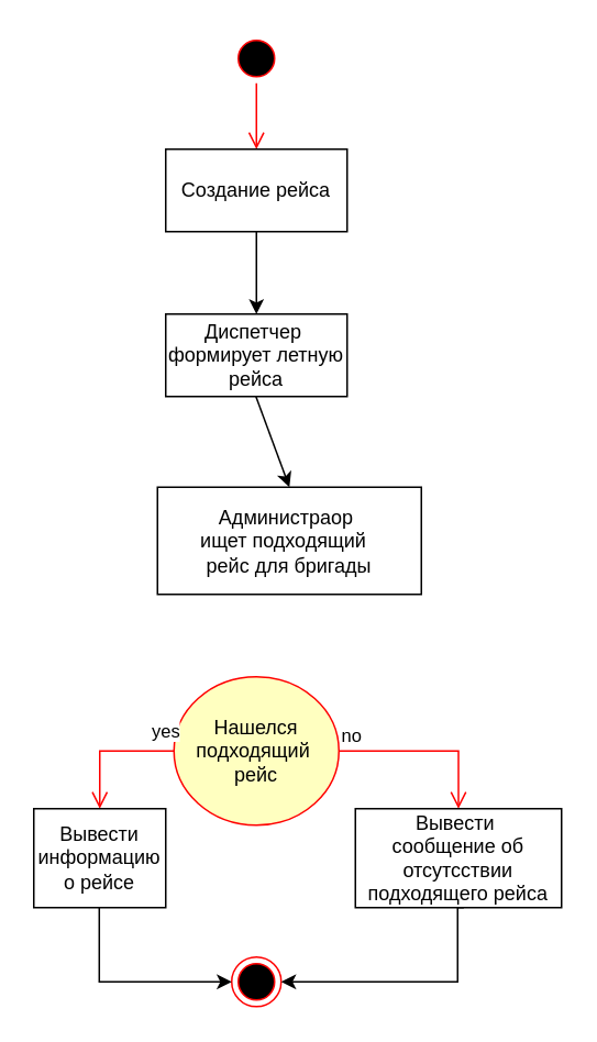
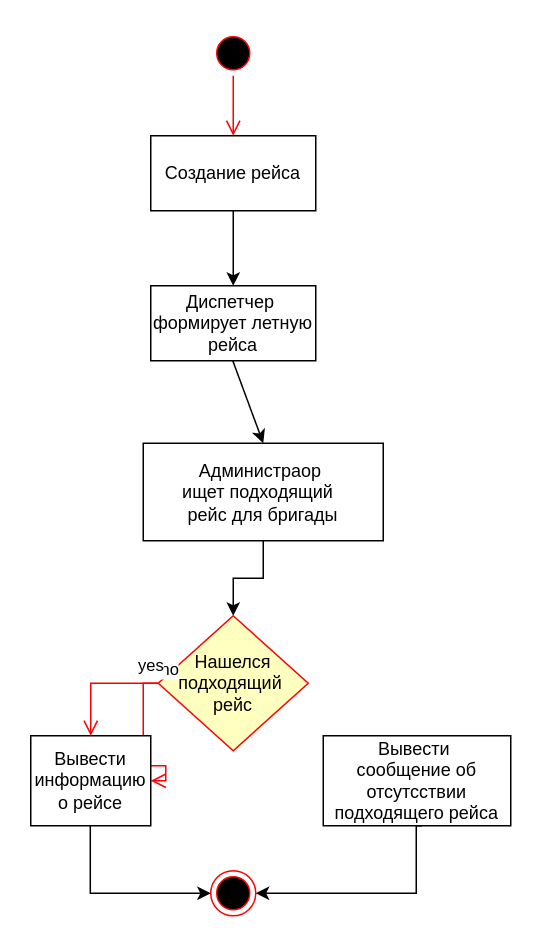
+ <mxCell id="8" style="edgeStyle=orthogonalEdgeStyle;rounded=0;orthogonalLoop=1;jettySize=auto;html=1;exitX=0.5;exitY=1;exitDx=0;exitDy=0;entryX=0.5;entryY=0;entryDx=0;entryDy=0;" edge="1" parent="1" source="9" target="10"><mxGeometry relative="1" as="geometry" /></mxCell>
- <mxCell id="10" value="Нашелся подходящий&amp;nbsp;&lt;br&gt;рейс" style="ellipse;whiteSpace=wrap;html=1;fontColor=#000000;fillColor=#ffffc0;strokeColor=#ff0000;" vertex="1" parent="1"><mxGeometry x="105" y="410" width="100" height="90" as="geometry" /></mxCell>
+ <mxCell id="10" value="Нашелся подходящий&amp;nbsp;&lt;br&gt;рейс" style="rhombus;whiteSpace=wrap;html=1;fontColor=#000000;fillColor=#ffffc0;strokeColor=#ff0000;" vertex="1" parent="1"><mxGeometry x="105" y="410" width="100" height="90" as="geometry" /></mxCell>
- <mxCell id="11" value="no" style="edgeStyle=orthogonalEdgeStyle;html=1;align=left;verticalAlign=bottom;endArrow=open;endSize=8;strokeColor=#ff0000;rounded=0;entryX=0.5;entryY=0;entryDx=0;entryDy=0;" edge="1" source="10" parent="1" target="14"><mxGeometry x="-1" relative="1" as="geometry"><mxPoint x="300" y="455" as="targetPoint" /></mxGeometry></mxCell>
+ <mxCell id="11" value="no" style="edgeStyle=orthogonalEdgeStyle;html=1;align=left;verticalAlign=bottom;endArrow=open;endSize=8;strokeColor=#ff0000;rounded=0;" edge="1" source="10" parent="1" target="13"><mxGeometry x="-1" relative="1" as="geometry"><mxPoint x="300" y="455" as="targetPoint" /></mxGeometry></mxCell>
